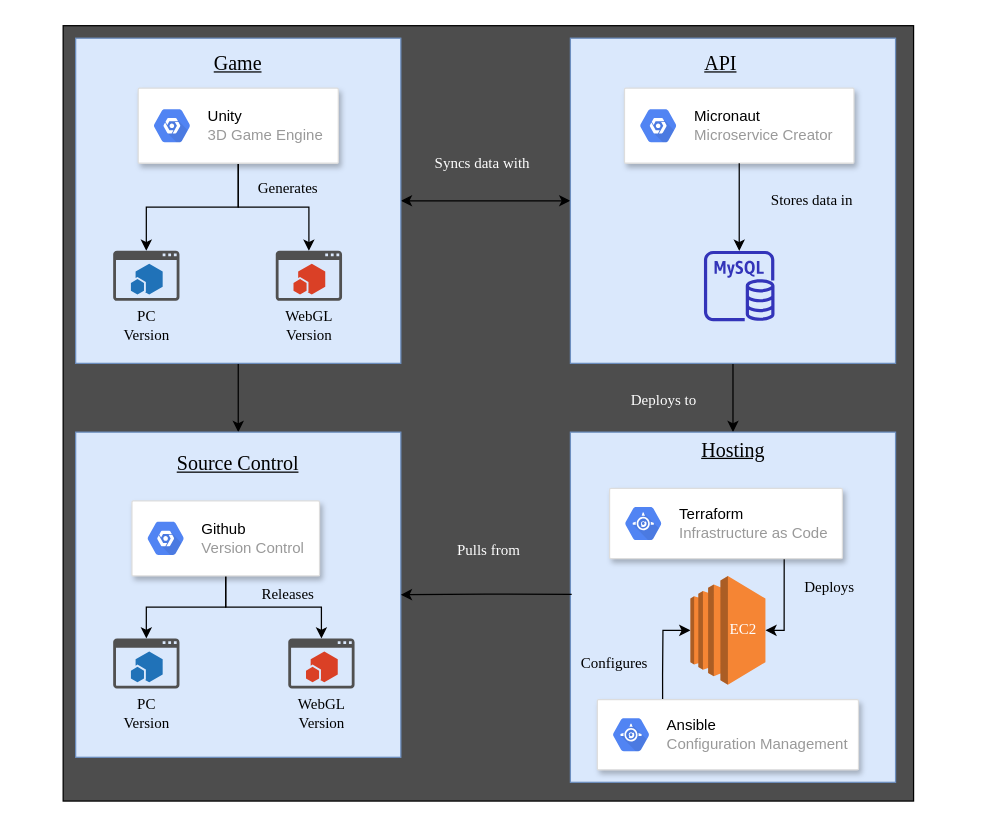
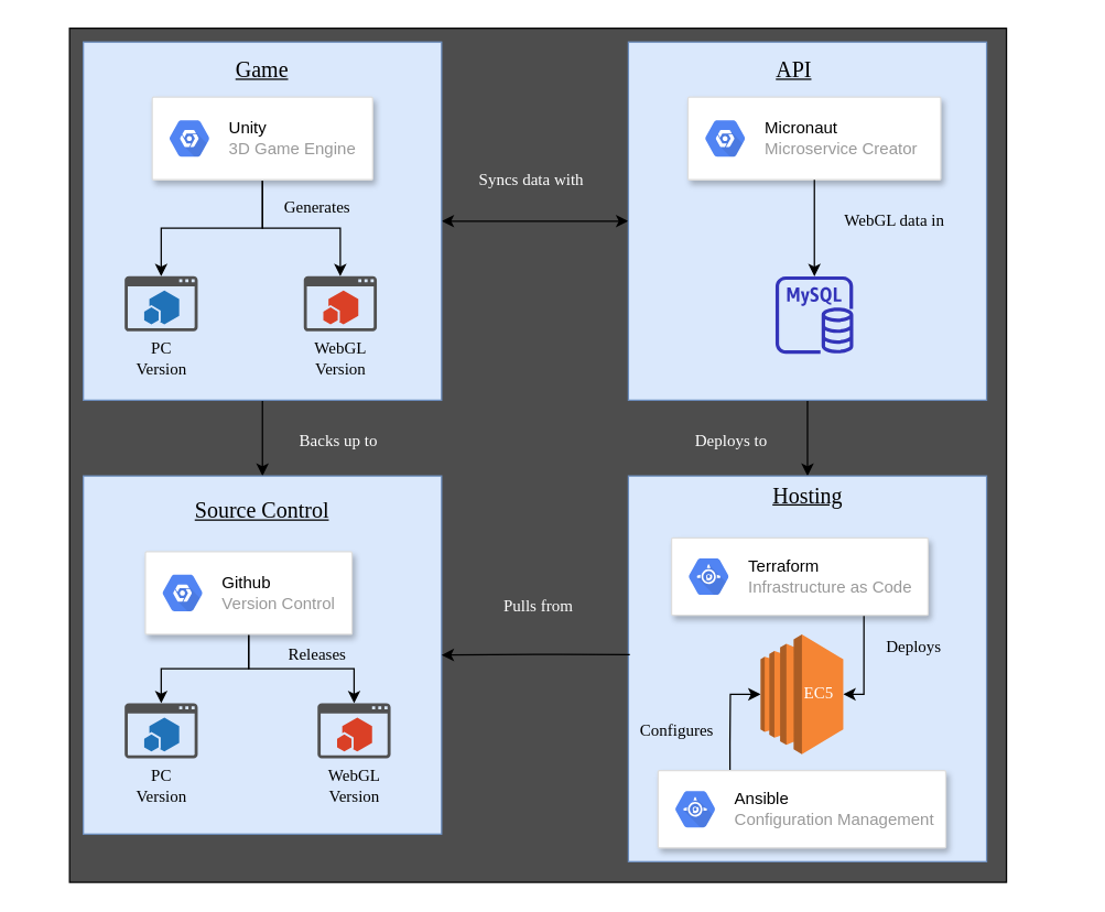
- <mxCell id="68" value="Stores data in" style="text;html=1;strokeColor=none;fillColor=none;align=center;verticalAlign=middle;whiteSpace=wrap;rounded=0;fontFamily=Verdana;" parent="61" vertex="1"><mxGeometry x="150" y="120" width="98.12" height="20" as="geometry" /></mxCell>
+ <mxCell id="68" value="WebGL data in" style="text;html=1;strokeColor=none;fillColor=none;align=center;verticalAlign=middle;whiteSpace=wrap;rounded=0;fontFamily=Verdana;" parent="61" vertex="1"><mxGeometry x="150" y="120" width="98.12" height="20" as="geometry" /></mxCell>
+ <mxCell id="40" value="Backs up to" style="text;html=1;align=center;verticalAlign=middle;resizable=0;points=[];autosize=1;fontFamily=Verdana;fontColor=#FFFFFF;" parent="1" vertex="1"><mxGeometry x="200" y="310" width="90" height="20" as="geometry" /></mxCell>
- <mxCell id="23" value="&lt;font color=&quot;#ffffff&quot;&gt;EC2&lt;/font&gt;" style="text;html=1;strokeColor=none;fillColor=none;align=center;verticalAlign=middle;whiteSpace=wrap;rounded=0;fontFamily=Verdana;" parent="21" vertex="1"><mxGeometry x="32.186" y="34.145" width="19.67" height="18.71" as="geometry" /></mxCell>
+ <mxCell id="23" value="&lt;font color=&quot;#ffffff&quot;&gt;EC5&lt;/font&gt;" style="text;html=1;strokeColor=none;fillColor=none;align=center;verticalAlign=middle;whiteSpace=wrap;rounded=0;fontFamily=Verdana;" parent="21" vertex="1"><mxGeometry x="32.186" y="34.145" width="19.67" height="18.71" as="geometry" /></mxCell>
